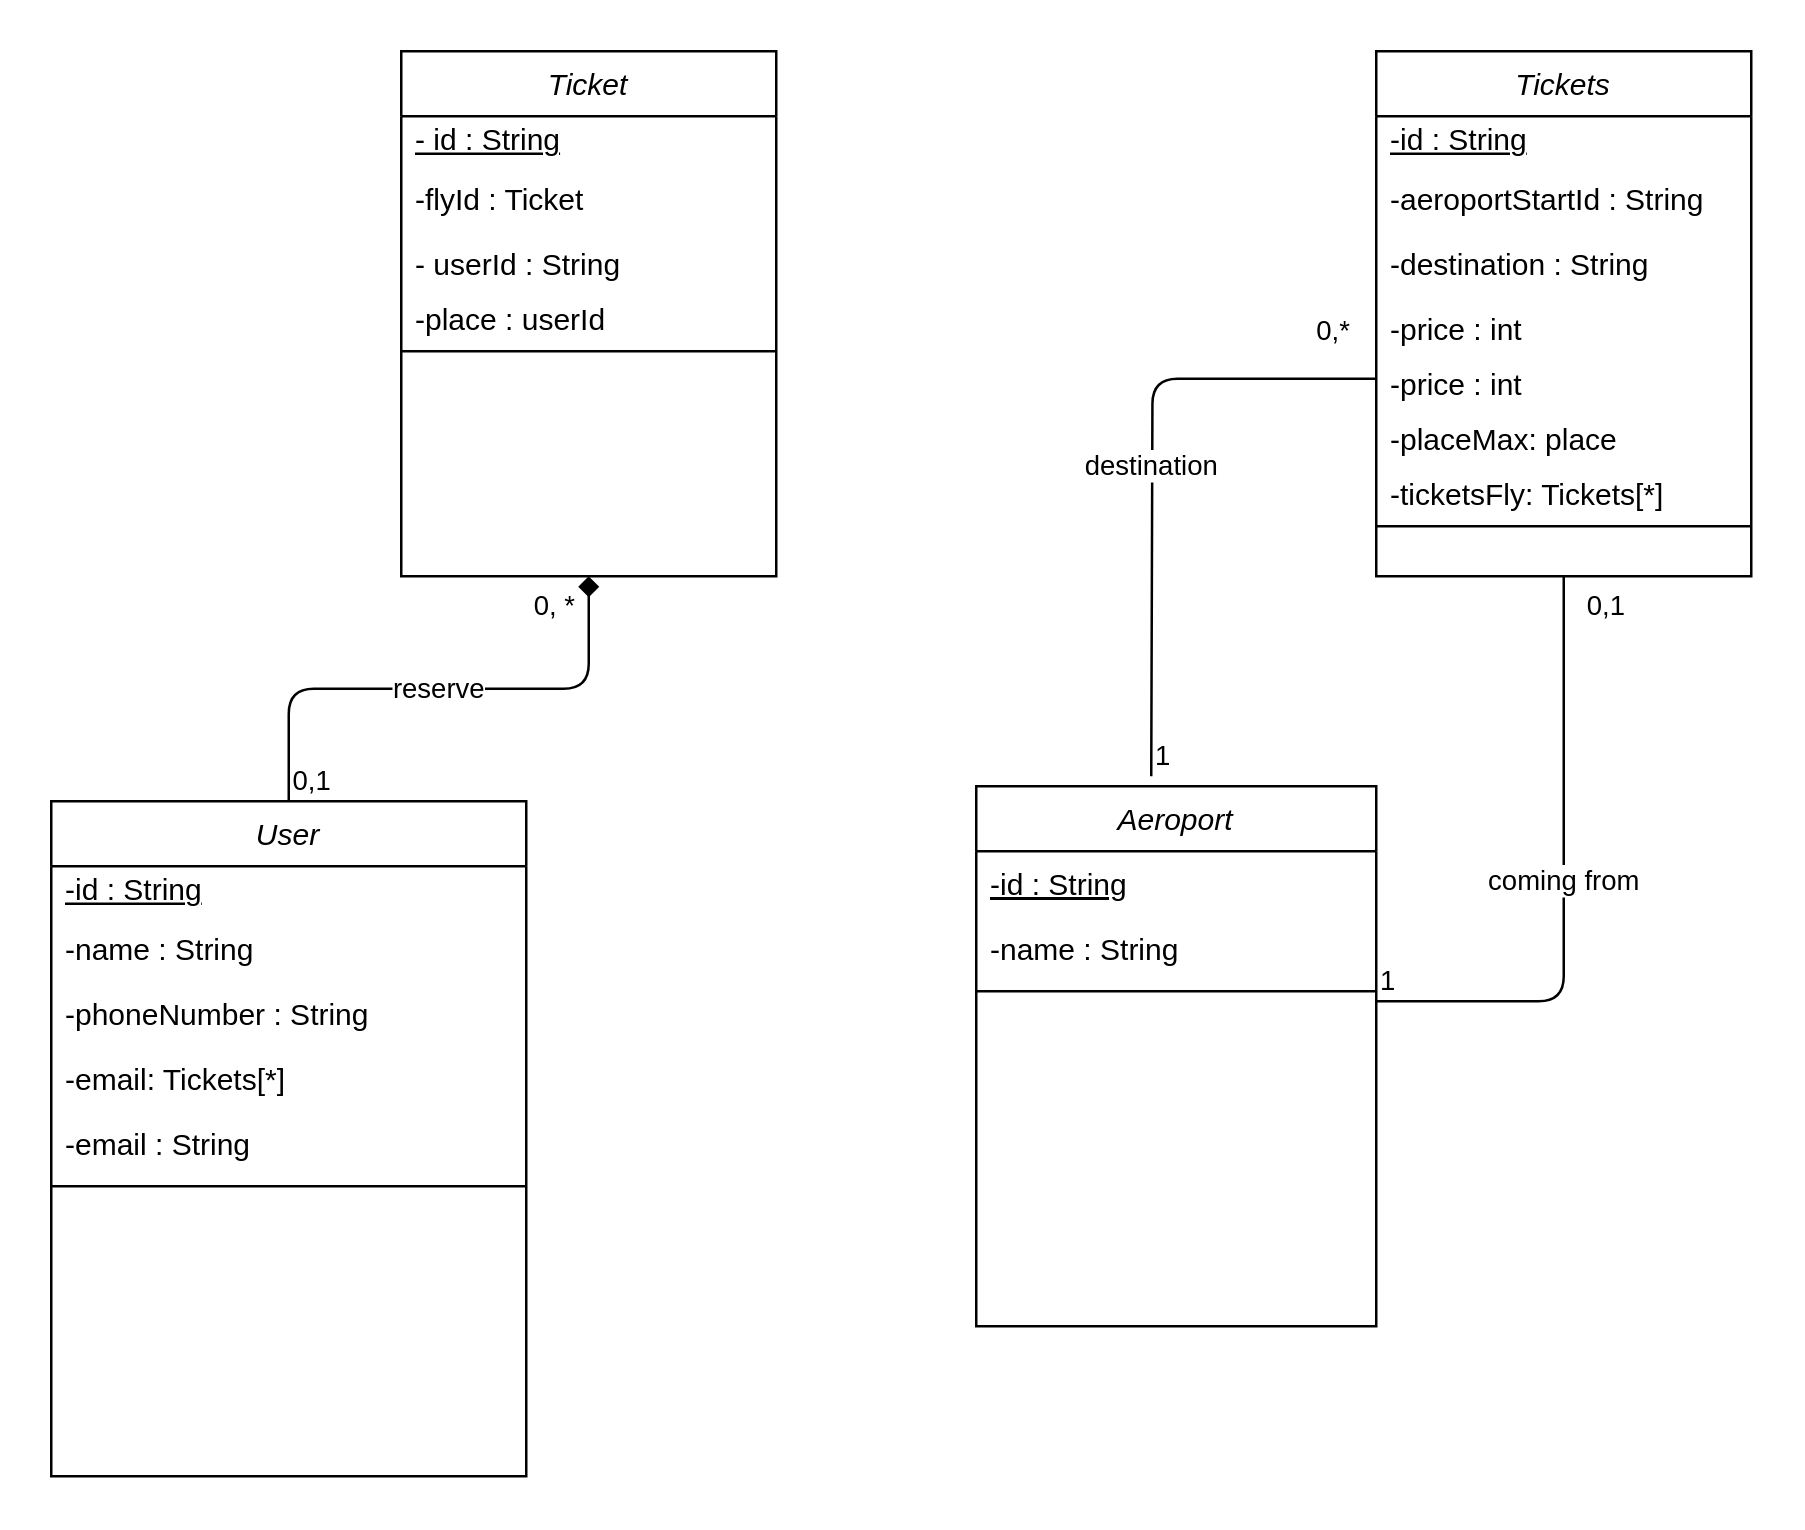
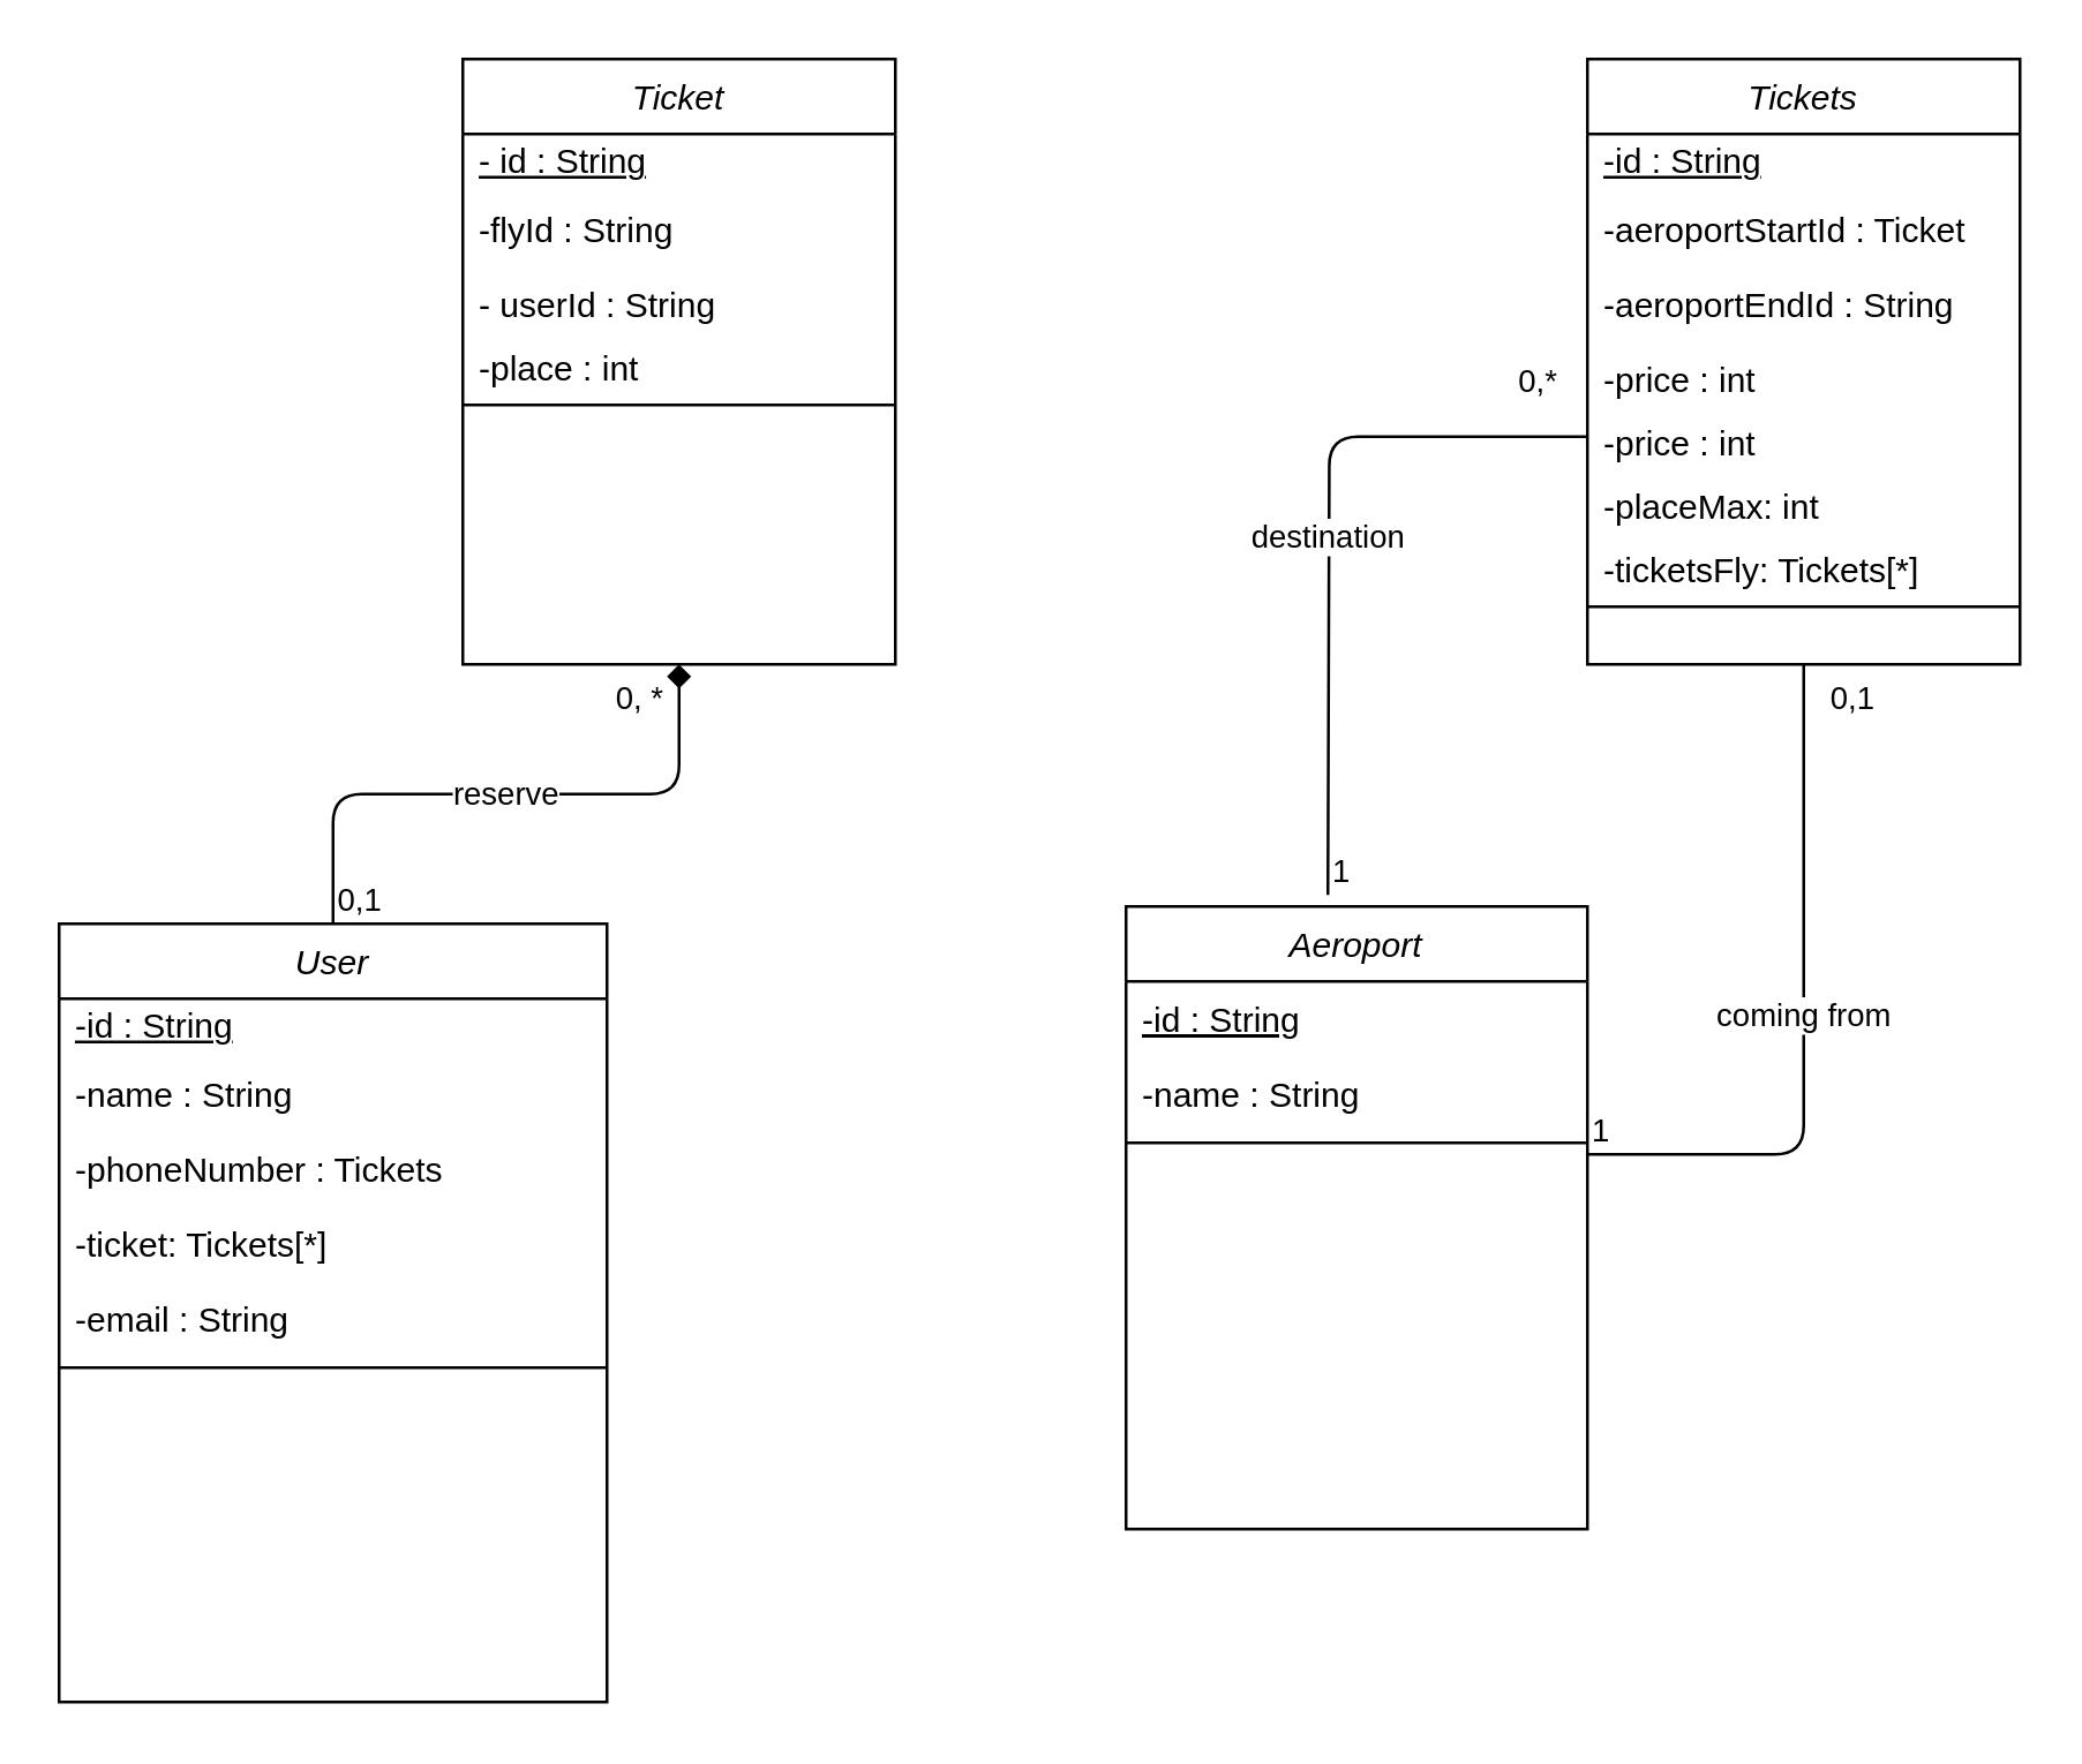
- <mxCell id="11" value="-flyId : Ticket" style="text;align=left;verticalAlign=top;spacingLeft=4;spacingRight=4;overflow=hidden;rotatable=0;points=[[0,0.5],[1,0.5]];portConstraint=eastwest;" parent="9" vertex="1"><mxGeometry y="46" width="150" height="26" as="geometry" /></mxCell>
+ <mxCell id="11" value="-flyId : String" style="text;align=left;verticalAlign=top;spacingLeft=4;spacingRight=4;overflow=hidden;rotatable=0;points=[[0,0.5],[1,0.5]];portConstraint=eastwest;" parent="9" vertex="1"><mxGeometry y="46" width="150" height="26" as="geometry" /></mxCell>
- <mxCell id="21" value="-aeroportStartId : String" style="text;align=left;verticalAlign=top;spacingLeft=4;spacingRight=4;overflow=hidden;rotatable=0;points=[[0,0.5],[1,0.5]];portConstraint=eastwest;" vertex="1" parent="19"><mxGeometry y="46" width="150" height="26" as="geometry" /></mxCell>
+ <mxCell id="21" value="-aeroportStartId : Ticket" style="text;align=left;verticalAlign=top;spacingLeft=4;spacingRight=4;overflow=hidden;rotatable=0;points=[[0,0.5],[1,0.5]];portConstraint=eastwest;" vertex="1" parent="19"><mxGeometry y="46" width="150" height="26" as="geometry" /></mxCell>
- <mxCell id="22" value="-destination : String&#10;" style="text;align=left;verticalAlign=top;spacingLeft=4;spacingRight=4;overflow=hidden;rotatable=0;points=[[0,0.5],[1,0.5]];portConstraint=eastwest;rounded=0;shadow=0;html=0;" vertex="1" parent="19"><mxGeometry y="72" width="150" height="26" as="geometry" /></mxCell>
+ <mxCell id="22" value="-aeroportEndId : String&#10;" style="text;align=left;verticalAlign=top;spacingLeft=4;spacingRight=4;overflow=hidden;rotatable=0;points=[[0,0.5],[1,0.5]];portConstraint=eastwest;rounded=0;shadow=0;html=0;" vertex="1" parent="19"><mxGeometry y="72" width="150" height="26" as="geometry" /></mxCell>
- <mxCell id="13" value="-place : userId" style="text;align=left;verticalAlign=top;spacingLeft=4;spacingRight=4;overflow=hidden;rotatable=0;points=[[0,0.5],[1,0.5]];portConstraint=eastwest;fontStyle=0" parent="9" vertex="1"><mxGeometry y="94" width="150" height="22" as="geometry" /></mxCell>
+ <mxCell id="13" value="-place : int" style="text;align=left;verticalAlign=top;spacingLeft=4;spacingRight=4;overflow=hidden;rotatable=0;points=[[0,0.5],[1,0.5]];portConstraint=eastwest;fontStyle=0" parent="9" vertex="1"><mxGeometry y="94" width="150" height="22" as="geometry" /></mxCell>
- <mxCell id="25" value="-placeMax: place" style="text;align=left;verticalAlign=top;spacingLeft=4;spacingRight=4;overflow=hidden;rotatable=0;points=[[0,0.5],[1,0.5]];portConstraint=eastwest;fontStyle=0" vertex="1" parent="19"><mxGeometry y="142" width="150" height="22" as="geometry" /></mxCell>
+ <mxCell id="25" value="-placeMax: int" style="text;align=left;verticalAlign=top;spacingLeft=4;spacingRight=4;overflow=hidden;rotatable=0;points=[[0,0.5],[1,0.5]];portConstraint=eastwest;fontStyle=0" vertex="1" parent="19"><mxGeometry y="142" width="150" height="22" as="geometry" /></mxCell>
- <mxCell id="5" value="-phoneNumber : String" style="text;align=left;verticalAlign=top;spacingLeft=4;spacingRight=4;overflow=hidden;rotatable=0;points=[[0,0.5],[1,0.5]];portConstraint=eastwest;rounded=0;shadow=0;html=0;" parent="2" vertex="1"><mxGeometry y="72" width="190" height="26" as="geometry" /></mxCell>
+ <mxCell id="5" value="-phoneNumber : Tickets" style="text;align=left;verticalAlign=top;spacingLeft=4;spacingRight=4;overflow=hidden;rotatable=0;points=[[0,0.5],[1,0.5]];portConstraint=eastwest;rounded=0;shadow=0;html=0;" parent="2" vertex="1"><mxGeometry y="72" width="190" height="26" as="geometry" /></mxCell>
- <mxCell id="6" value="-email: Tickets[*]" style="text;align=left;verticalAlign=top;spacingLeft=4;spacingRight=4;overflow=hidden;rotatable=0;points=[[0,0.5],[1,0.5]];portConstraint=eastwest;rounded=0;shadow=0;html=0;" vertex="1" parent="2"><mxGeometry y="98" width="190" height="26" as="geometry" /></mxCell>
+ <mxCell id="6" value="-ticket: Tickets[*]" style="text;align=left;verticalAlign=top;spacingLeft=4;spacingRight=4;overflow=hidden;rotatable=0;points=[[0,0.5],[1,0.5]];portConstraint=eastwest;rounded=0;shadow=0;html=0;" vertex="1" parent="2"><mxGeometry y="98" width="190" height="26" as="geometry" /></mxCell>
